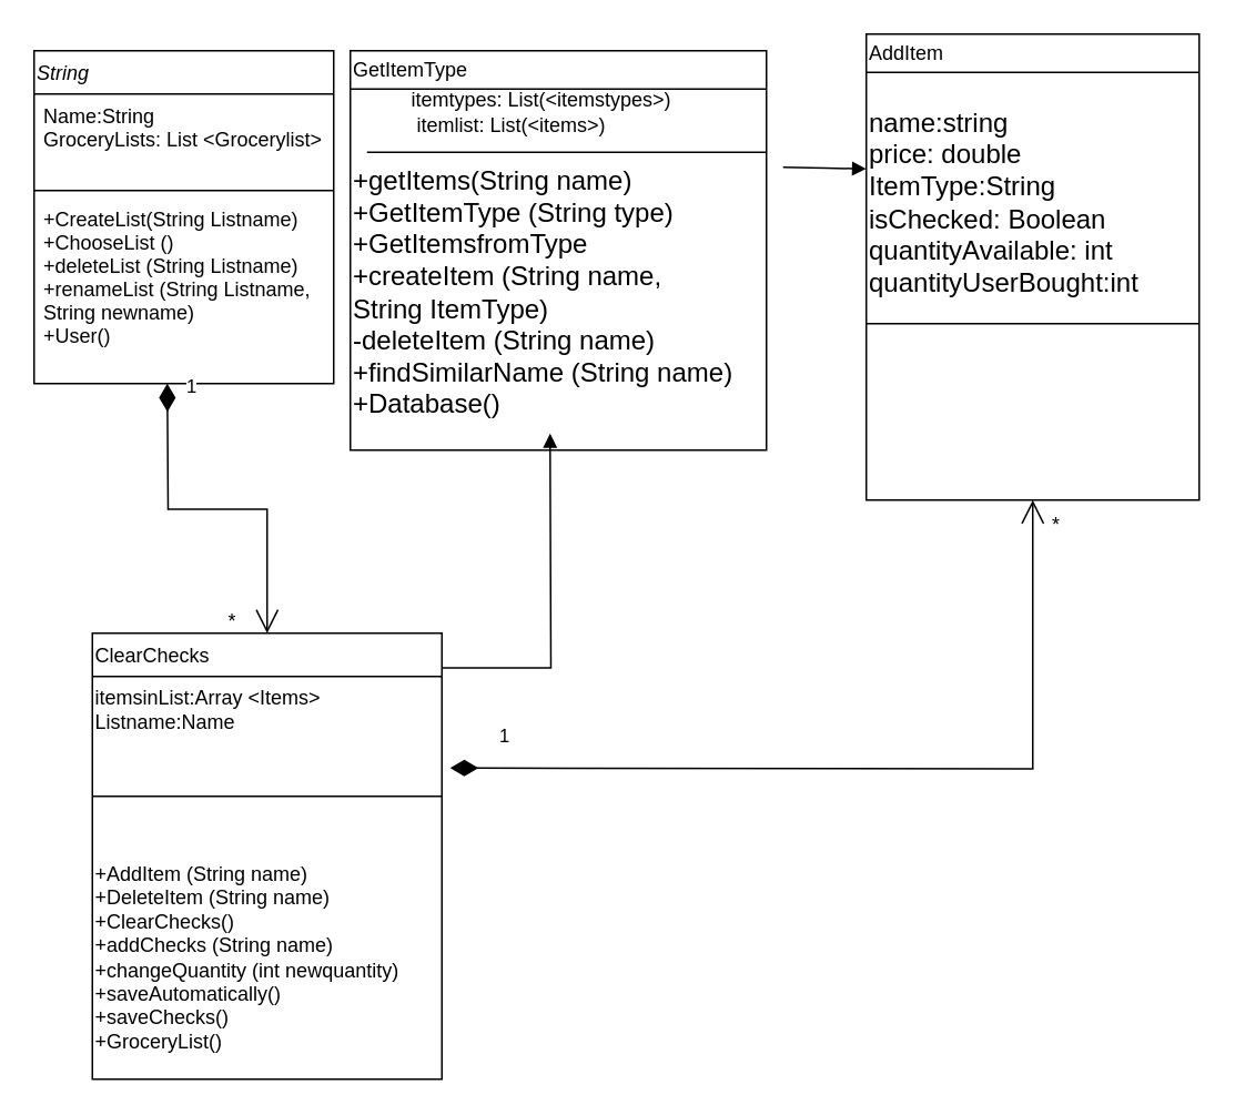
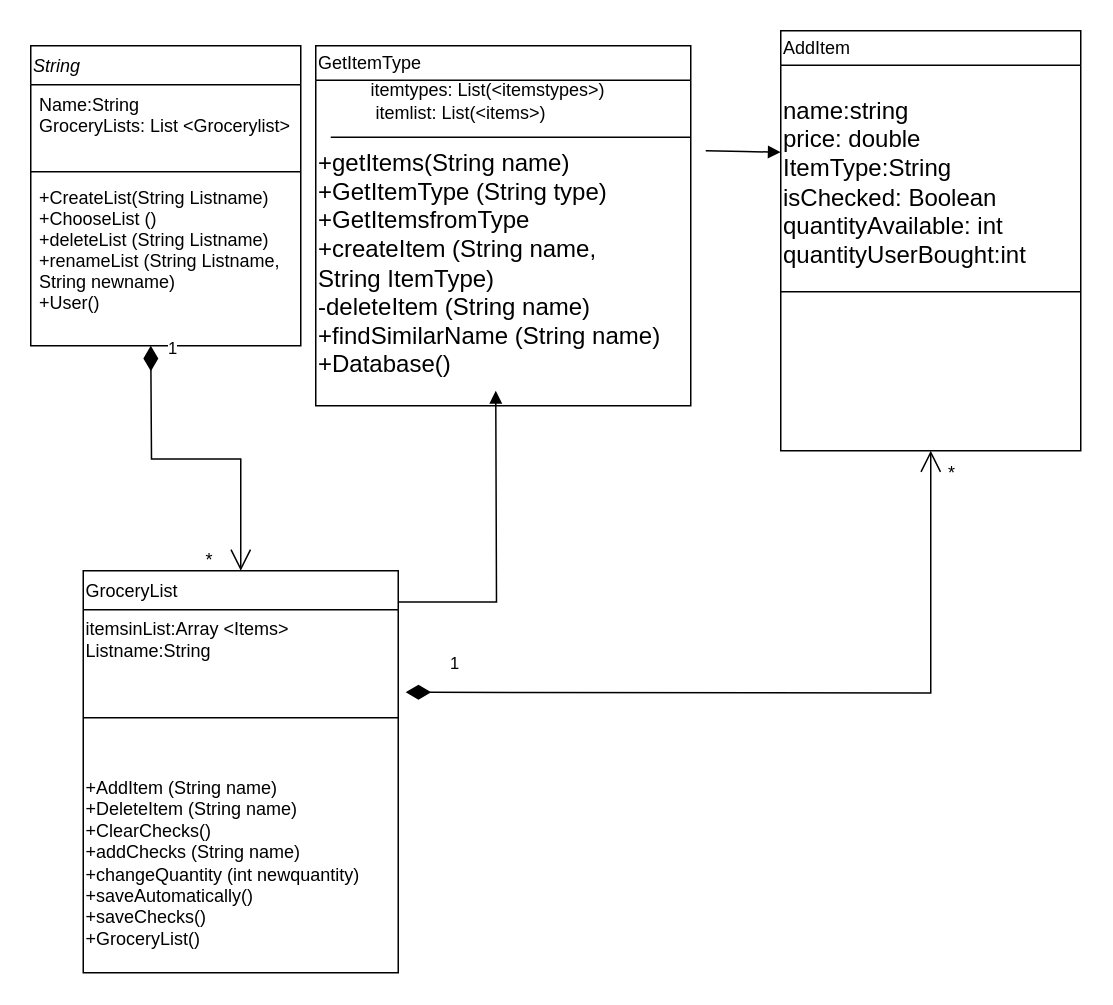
- <mxCell id="6" value="ClearChecks" style="swimlane;fontStyle=0;align=left;verticalAlign=top;childLayout=stackLayout;horizontal=1;startSize=26;horizontalStack=0;resizeParent=1;resizeLast=0;collapsible=1;marginBottom=0;rounded=0;shadow=0;strokeWidth=1;" parent="1" vertex="1"><mxGeometry x="55" y="380" width="210" height="268" as="geometry"><mxRectangle x="130" y="380" width="160" height="26" as="alternateBounds" /></mxGeometry></mxCell>
+ <mxCell id="6" value="GroceryList" style="swimlane;fontStyle=0;align=left;verticalAlign=top;childLayout=stackLayout;horizontal=1;startSize=26;horizontalStack=0;resizeParent=1;resizeLast=0;collapsible=1;marginBottom=0;rounded=0;shadow=0;strokeWidth=1;" parent="1" vertex="1"><mxGeometry x="55" y="380" width="210" height="268" as="geometry"><mxRectangle x="130" y="380" width="160" height="26" as="alternateBounds" /></mxGeometry></mxCell>
- <mxCell id="7" value="itemsinList:Array &amp;lt;Items&amp;gt;&lt;div&gt;Listname:Name&lt;/div&gt;" style="text;html=1;align=left;verticalAlign=middle;resizable=0;points=[];autosize=1;strokeColor=none;fillColor=none;" parent="6" vertex="1"><mxGeometry y="26" width="210" height="40" as="geometry" /></mxCell>
+ <mxCell id="7" value="itemsinList:Array &amp;lt;Items&amp;gt;&lt;div&gt;Listname:String&lt;/div&gt;" style="text;html=1;align=left;verticalAlign=middle;resizable=0;points=[];autosize=1;strokeColor=none;fillColor=none;" parent="6" vertex="1"><mxGeometry y="26" width="210" height="40" as="geometry" /></mxCell>
